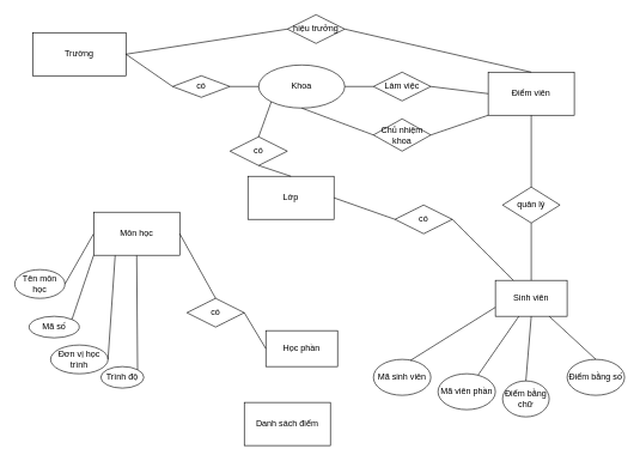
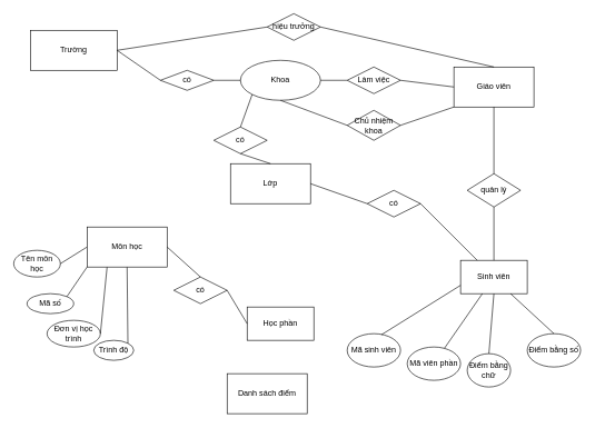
- <mxCell id="15" value="Điểm viên" style="rounded=0;whiteSpace=wrap;html=1;" vertex="1" parent="1"><mxGeometry x="680" y="100" width="120" height="60" as="geometry" /></mxCell>
+ <mxCell id="15" value="Giáo viên" style="rounded=0;whiteSpace=wrap;html=1;" vertex="1" parent="1"><mxGeometry x="680" y="100" width="120" height="60" as="geometry" /></mxCell>
- <mxCell id="14" value="Môn học" style="whiteSpace=wrap;html=1;" vertex="1" parent="1"><mxGeometry x="130" y="295" width="120" height="60" as="geometry" /></mxCell>
+ <mxCell id="14" value="Môn học" style="whiteSpace=wrap;html=1;" vertex="1" parent="1"><mxGeometry x="130" y="340" width="120" height="60" as="geometry" /></mxCell>
